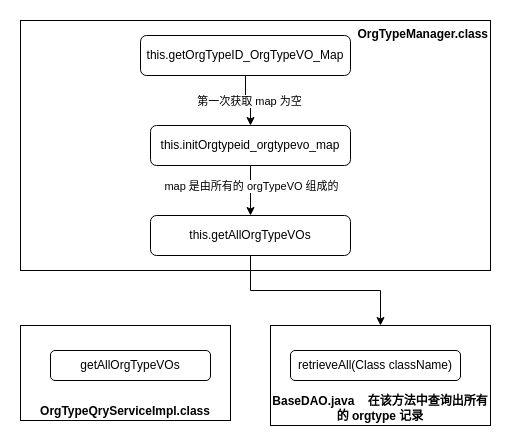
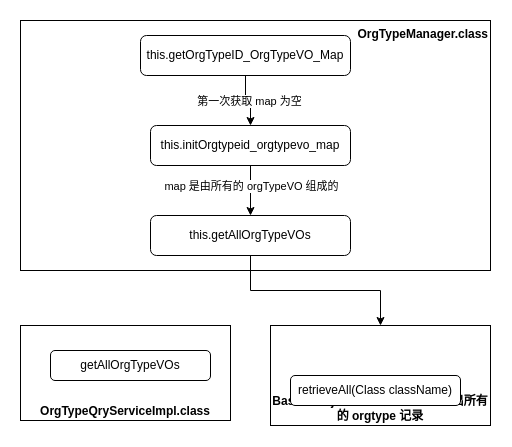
- <mxCell id="14" value="retrieveAll(Class className)" style="rounded=1;whiteSpace=wrap;html=1;fontSize=12;glass=0;strokeWidth=1;shadow=0;" vertex="1" parent="1"><mxGeometry x="290" y="350" width="170" height="30" as="geometry" /></mxCell>
+ <mxCell id="14" value="retrieveAll(Class className)" style="rounded=1;whiteSpace=wrap;html=1;fontSize=12;glass=0;strokeWidth=1;shadow=0;" vertex="1" parent="1"><mxGeometry x="290" y="375" width="170" height="30" as="geometry" /></mxCell>
